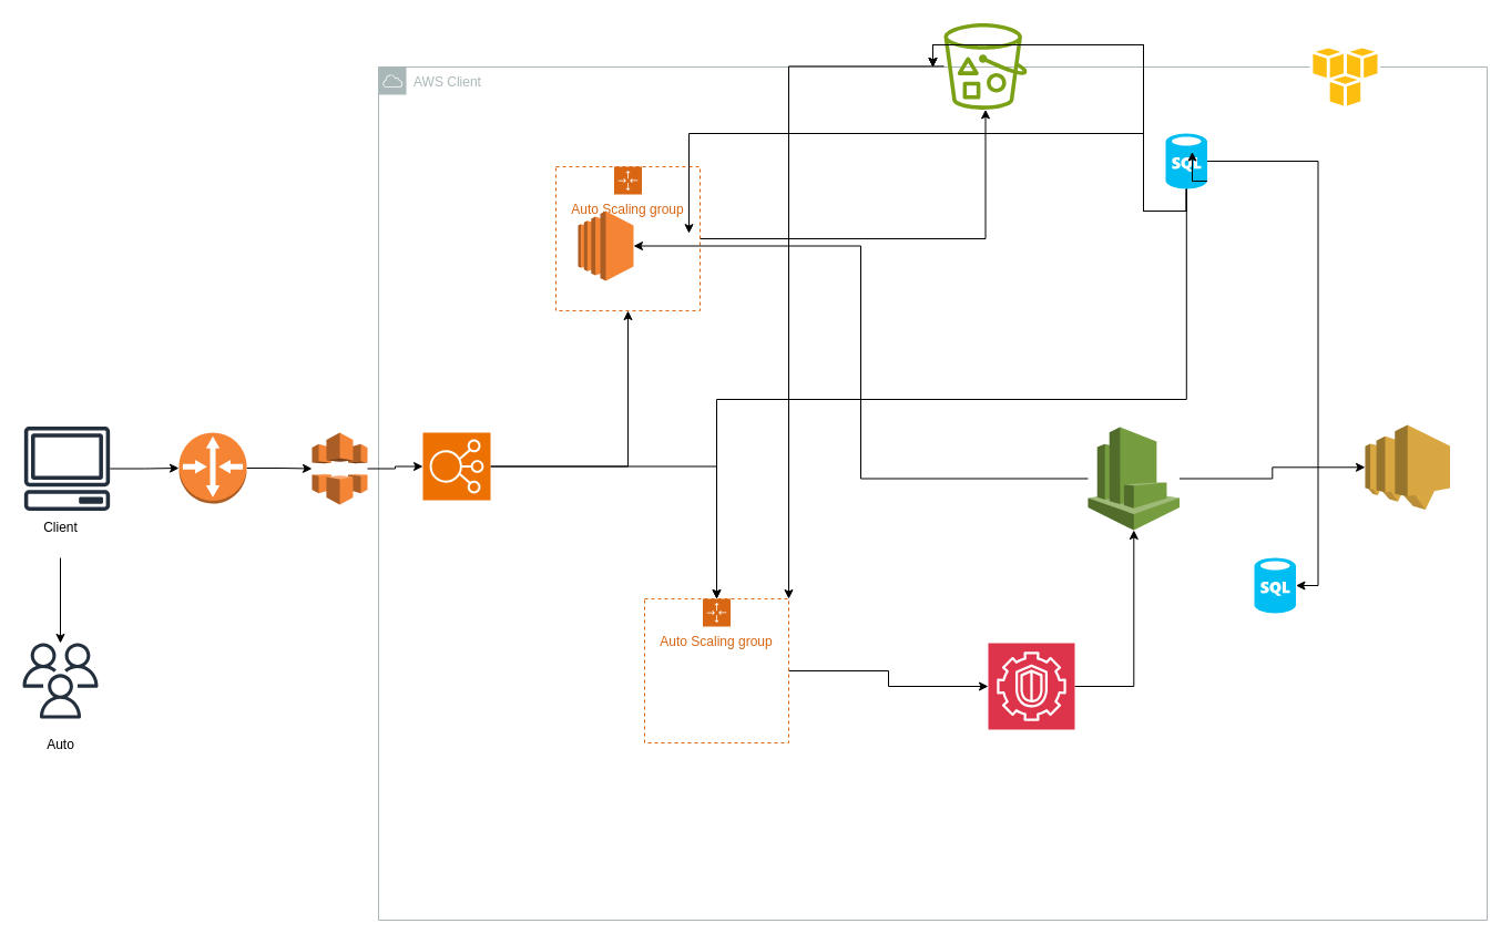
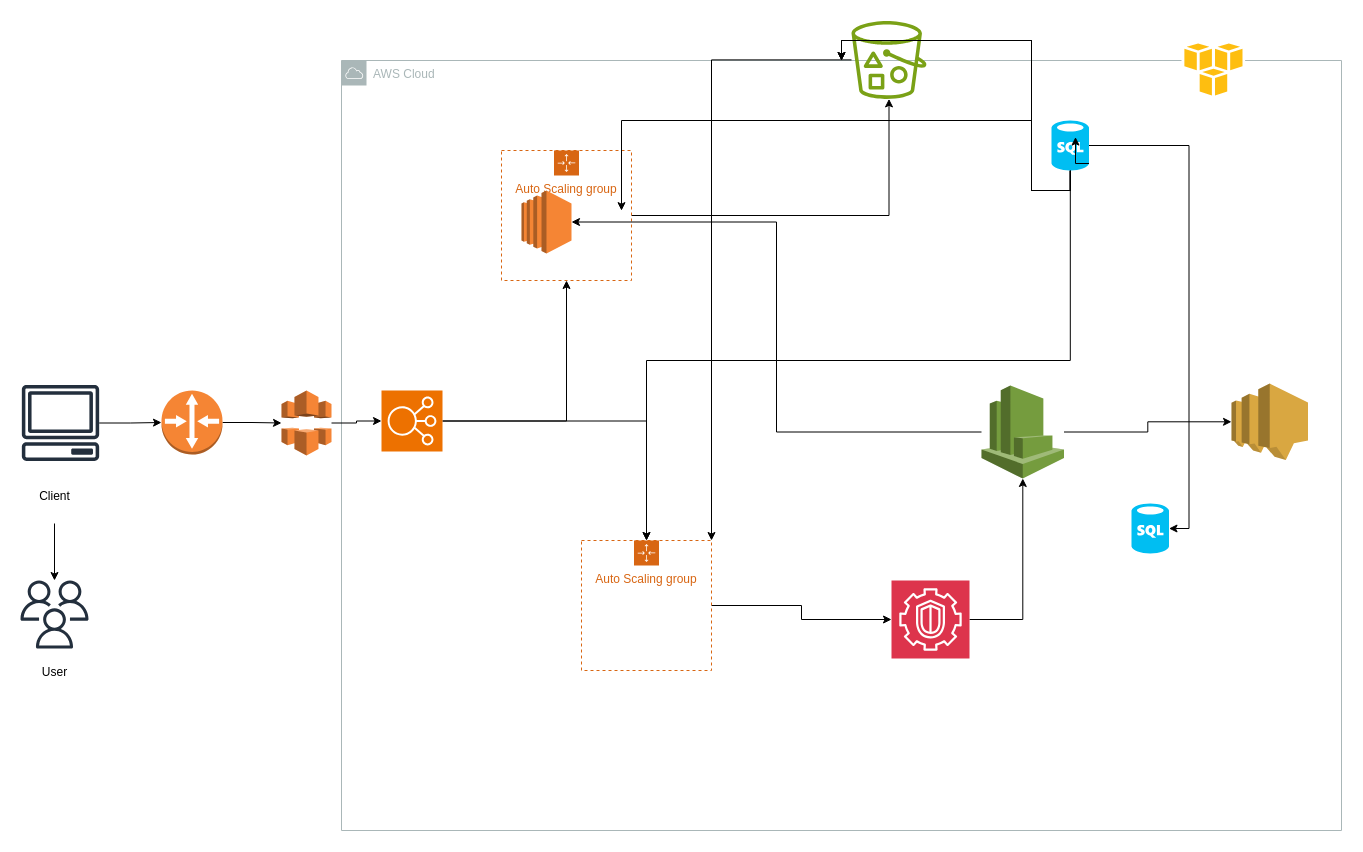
- <mxCell id="2" value="AWS Client" style="sketch=0;outlineConnect=0;gradientColor=none;html=1;whiteSpace=wrap;fontSize=12;fontStyle=0;shape=mxgraph.aws4.group;grIcon=mxgraph.aws4.group_aws_cloud;strokeColor=#AAB7B8;fillColor=none;verticalAlign=top;align=left;spacingLeft=30;fontColor=#AAB7B8;dashed=0;" vertex="1" parent="1"><mxGeometry x="341" y="60" width="1000" height="770" as="geometry" /></mxCell>
+ <mxCell id="2" value="AWS Cloud" style="sketch=0;outlineConnect=0;gradientColor=none;html=1;whiteSpace=wrap;fontSize=12;fontStyle=0;shape=mxgraph.aws4.group;grIcon=mxgraph.aws4.group_aws_cloud;strokeColor=#AAB7B8;fillColor=none;verticalAlign=top;align=left;spacingLeft=30;fontColor=#AAB7B8;dashed=0;" vertex="1" parent="1"><mxGeometry x="341" y="60" width="1000" height="770" as="geometry" /></mxCell>
- <mxCell id="7" value="Client&lt;div&gt;&lt;br&gt;&lt;/div&gt;" style="text;html=1;align=center;verticalAlign=middle;resizable=0;points=[];autosize=1;strokeColor=none;fillColor=none;" vertex="1" parent="1"><mxGeometry x="29" y="463" width="50" height="40" as="geometry" /></mxCell>
+ <mxCell id="7" value="Client&lt;div&gt;&lt;br&gt;&lt;/div&gt;" style="text;html=1;align=center;verticalAlign=middle;resizable=0;points=[];autosize=1;strokeColor=none;fillColor=none;" vertex="1" parent="1"><mxGeometry x="29" y="483" width="50" height="40" as="geometry" /></mxCell>
- <mxCell id="8" value="Auto" style="text;html=1;align=center;verticalAlign=middle;resizable=0;points=[];autosize=1;strokeColor=none;fillColor=none;" vertex="1" parent="1"><mxGeometry x="29" y="657" width="50" height="30" as="geometry" /></mxCell>
+ <mxCell id="8" value="User" style="text;html=1;align=center;verticalAlign=middle;resizable=0;points=[];autosize=1;strokeColor=none;fillColor=none;" vertex="1" parent="1"><mxGeometry x="29" y="657" width="50" height="30" as="geometry" /></mxCell>
